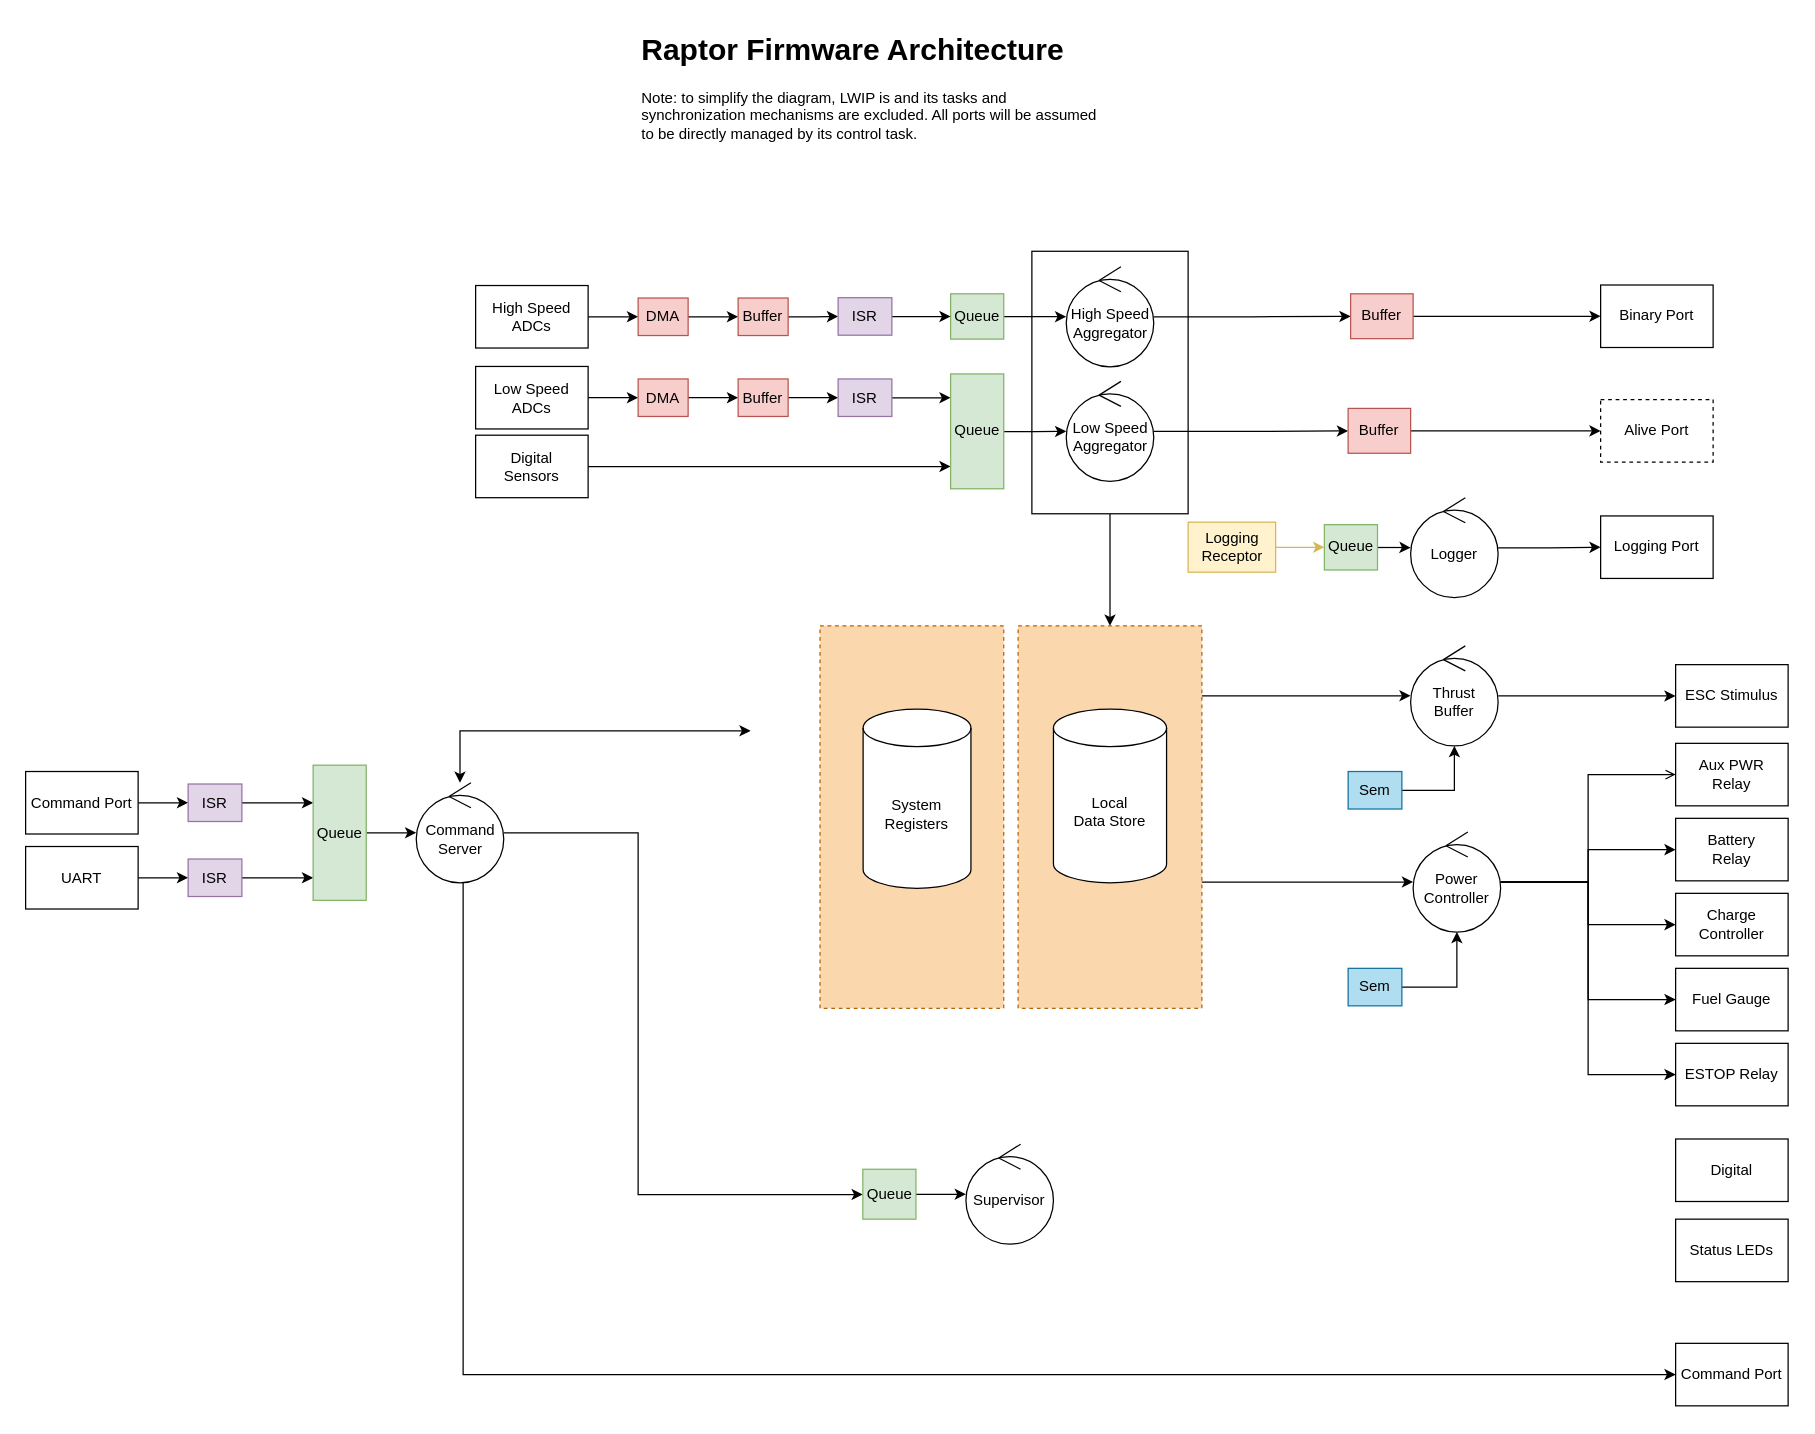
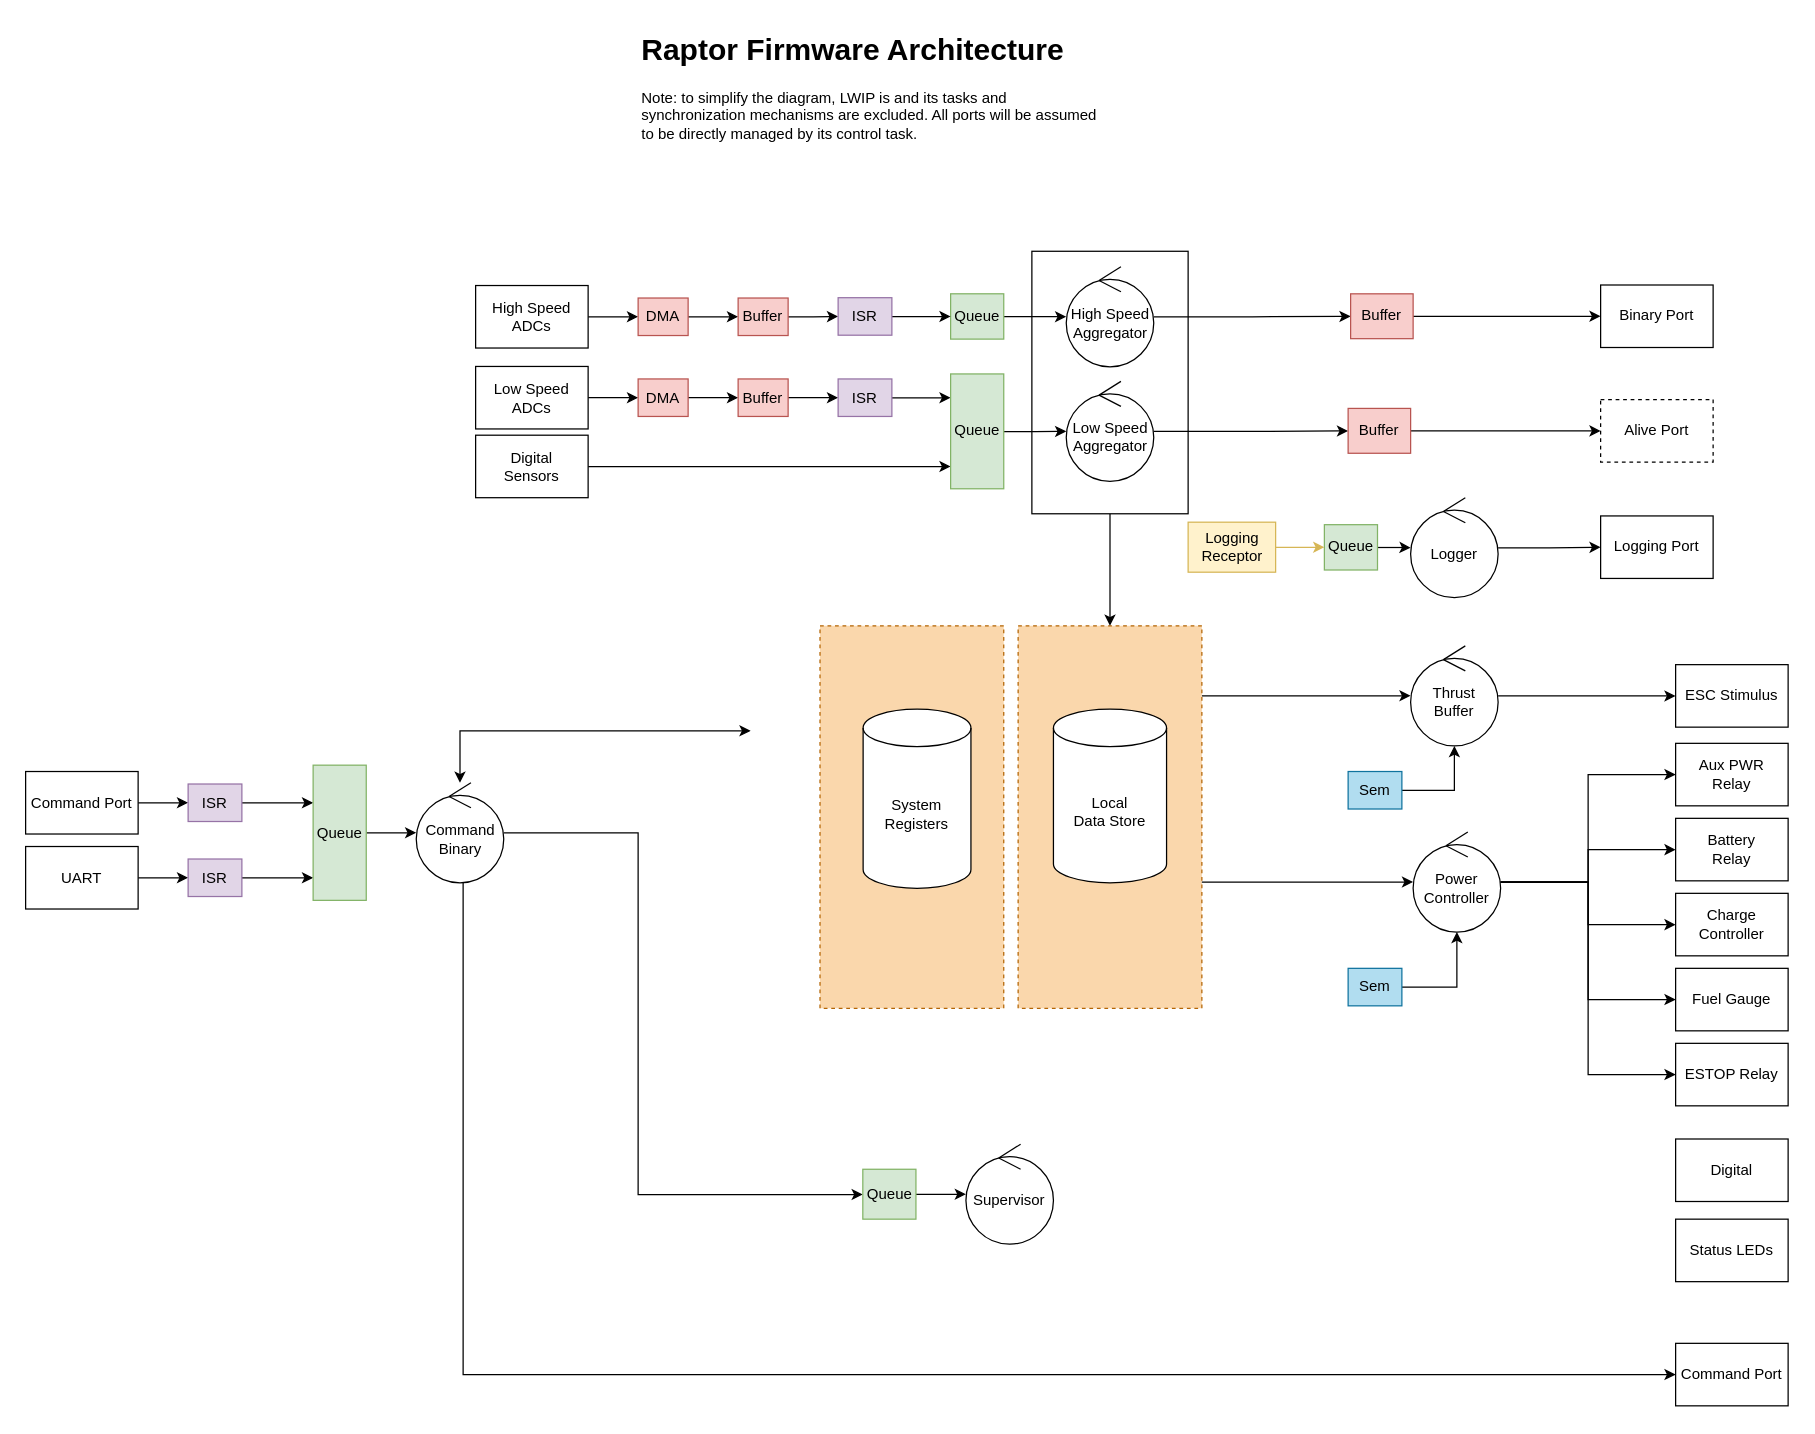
- <mxCell id="44" style="edgeStyle=orthogonalEdgeStyle;rounded=0;orthogonalLoop=1;jettySize=auto;html=1;entryX=0;entryY=0.5;entryDx=0;entryDy=0;endArrow=open;" edge="1" parent="1" source="50" target="11"><mxGeometry relative="1" as="geometry" /></mxCell>
+ <mxCell id="44" style="edgeStyle=orthogonalEdgeStyle;rounded=0;orthogonalLoop=1;jettySize=auto;html=1;entryX=0;entryY=0.5;entryDx=0;entryDy=0;" edge="1" parent="1" source="50" target="11"><mxGeometry relative="1" as="geometry" /></mxCell>
- <mxCell id="42" value="Command Server" style="ellipse;shape=umlControl;whiteSpace=wrap;html=1;" vertex="1" parent="1"><mxGeometry x="332.5" y="625.61" width="70" height="80" as="geometry" /></mxCell>
+ <mxCell id="42" value="Command Binary" style="ellipse;shape=umlControl;whiteSpace=wrap;html=1;" vertex="1" parent="1"><mxGeometry x="332.5" y="625.61" width="70" height="80" as="geometry" /></mxCell>
